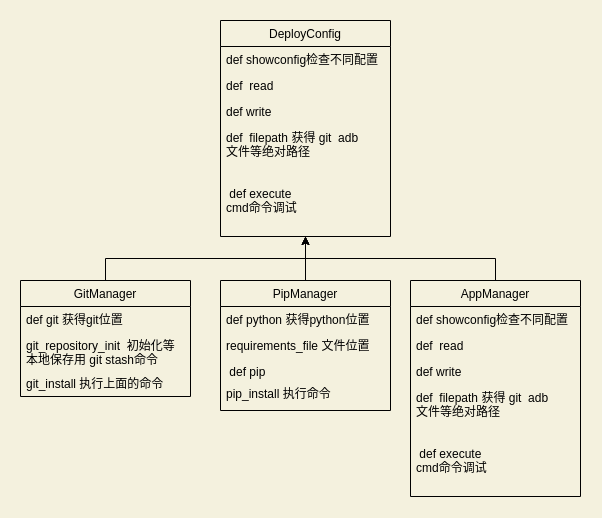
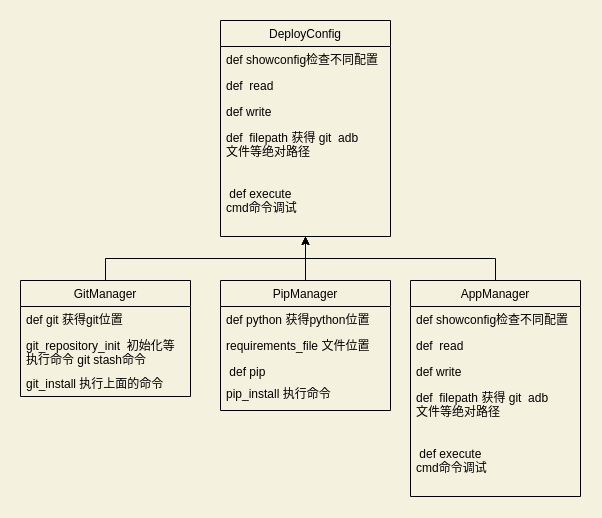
- <mxCell id="11" value="git_repository_init  初始化等&#10;本地保存用 git stash命令" style="text;strokeColor=none;fillColor=none;align=left;verticalAlign=top;spacingLeft=4;spacingRight=4;overflow=hidden;rotatable=0;points=[[0,0.5],[1,0.5]];portConstraint=eastwest;" parent="9" vertex="1"><mxGeometry y="52" width="170" height="38" as="geometry" /></mxCell>
+ <mxCell id="11" value="git_repository_init  初始化等&#10;执行命令 git stash命令" style="text;strokeColor=none;fillColor=none;align=left;verticalAlign=top;spacingLeft=4;spacingRight=4;overflow=hidden;rotatable=0;points=[[0,0.5],[1,0.5]];portConstraint=eastwest;" parent="9" vertex="1"><mxGeometry y="52" width="170" height="38" as="geometry" /></mxCell>
